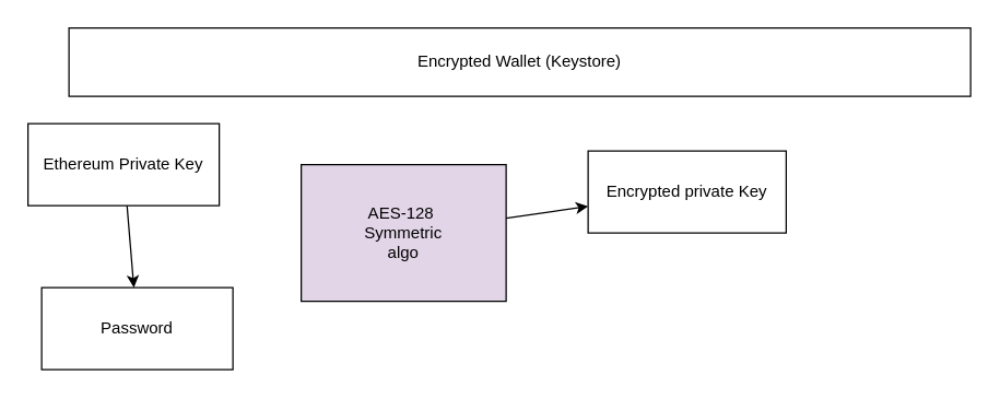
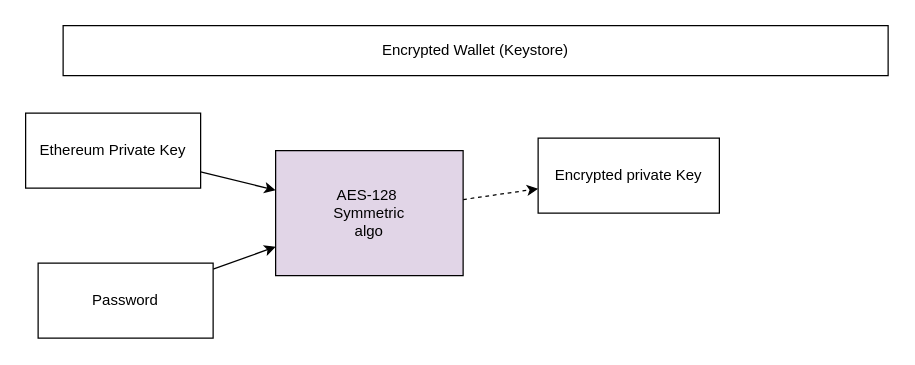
- <mxCell id="2" value="Encrypted Wallet (Keystore)" style="rounded=0;whiteSpace=wrap;html=1;" vertex="1" parent="1"><mxGeometry x="50" y="20" width="660" height="50" as="geometry" /></mxCell>
+ <mxCell id="2" value="Encrypted Wallet (Keystore)" style="rounded=0;whiteSpace=wrap;html=1;" vertex="1" parent="1"><mxGeometry x="50" y="20" width="660" height="40" as="geometry" /></mxCell>
- <mxCell id="3" value="" style="edgeStyle=none;html=1;" edge="1" parent="1" source="4" target="9"><mxGeometry relative="1" as="geometry" /></mxCell>
+ <mxCell id="3" value="" style="edgeStyle=none;html=1;dashed=1;" edge="1" parent="1" source="4" target="9"><mxGeometry relative="1" as="geometry" /></mxCell>
- <mxCell id="5" value="" style="edgeStyle=none;html=1;" edge="1" parent="1" source="6" target="8"><mxGeometry relative="1" as="geometry" /></mxCell>
+ <mxCell id="5" value="" style="edgeStyle=none;html=1;" edge="1" parent="1" source="6" target="4"><mxGeometry relative="1" as="geometry" /></mxCell>
+ <mxCell id="7" value="" style="edgeStyle=none;html=1;" edge="1" parent="1" source="8" target="4"><mxGeometry relative="1" as="geometry" /></mxCell>
